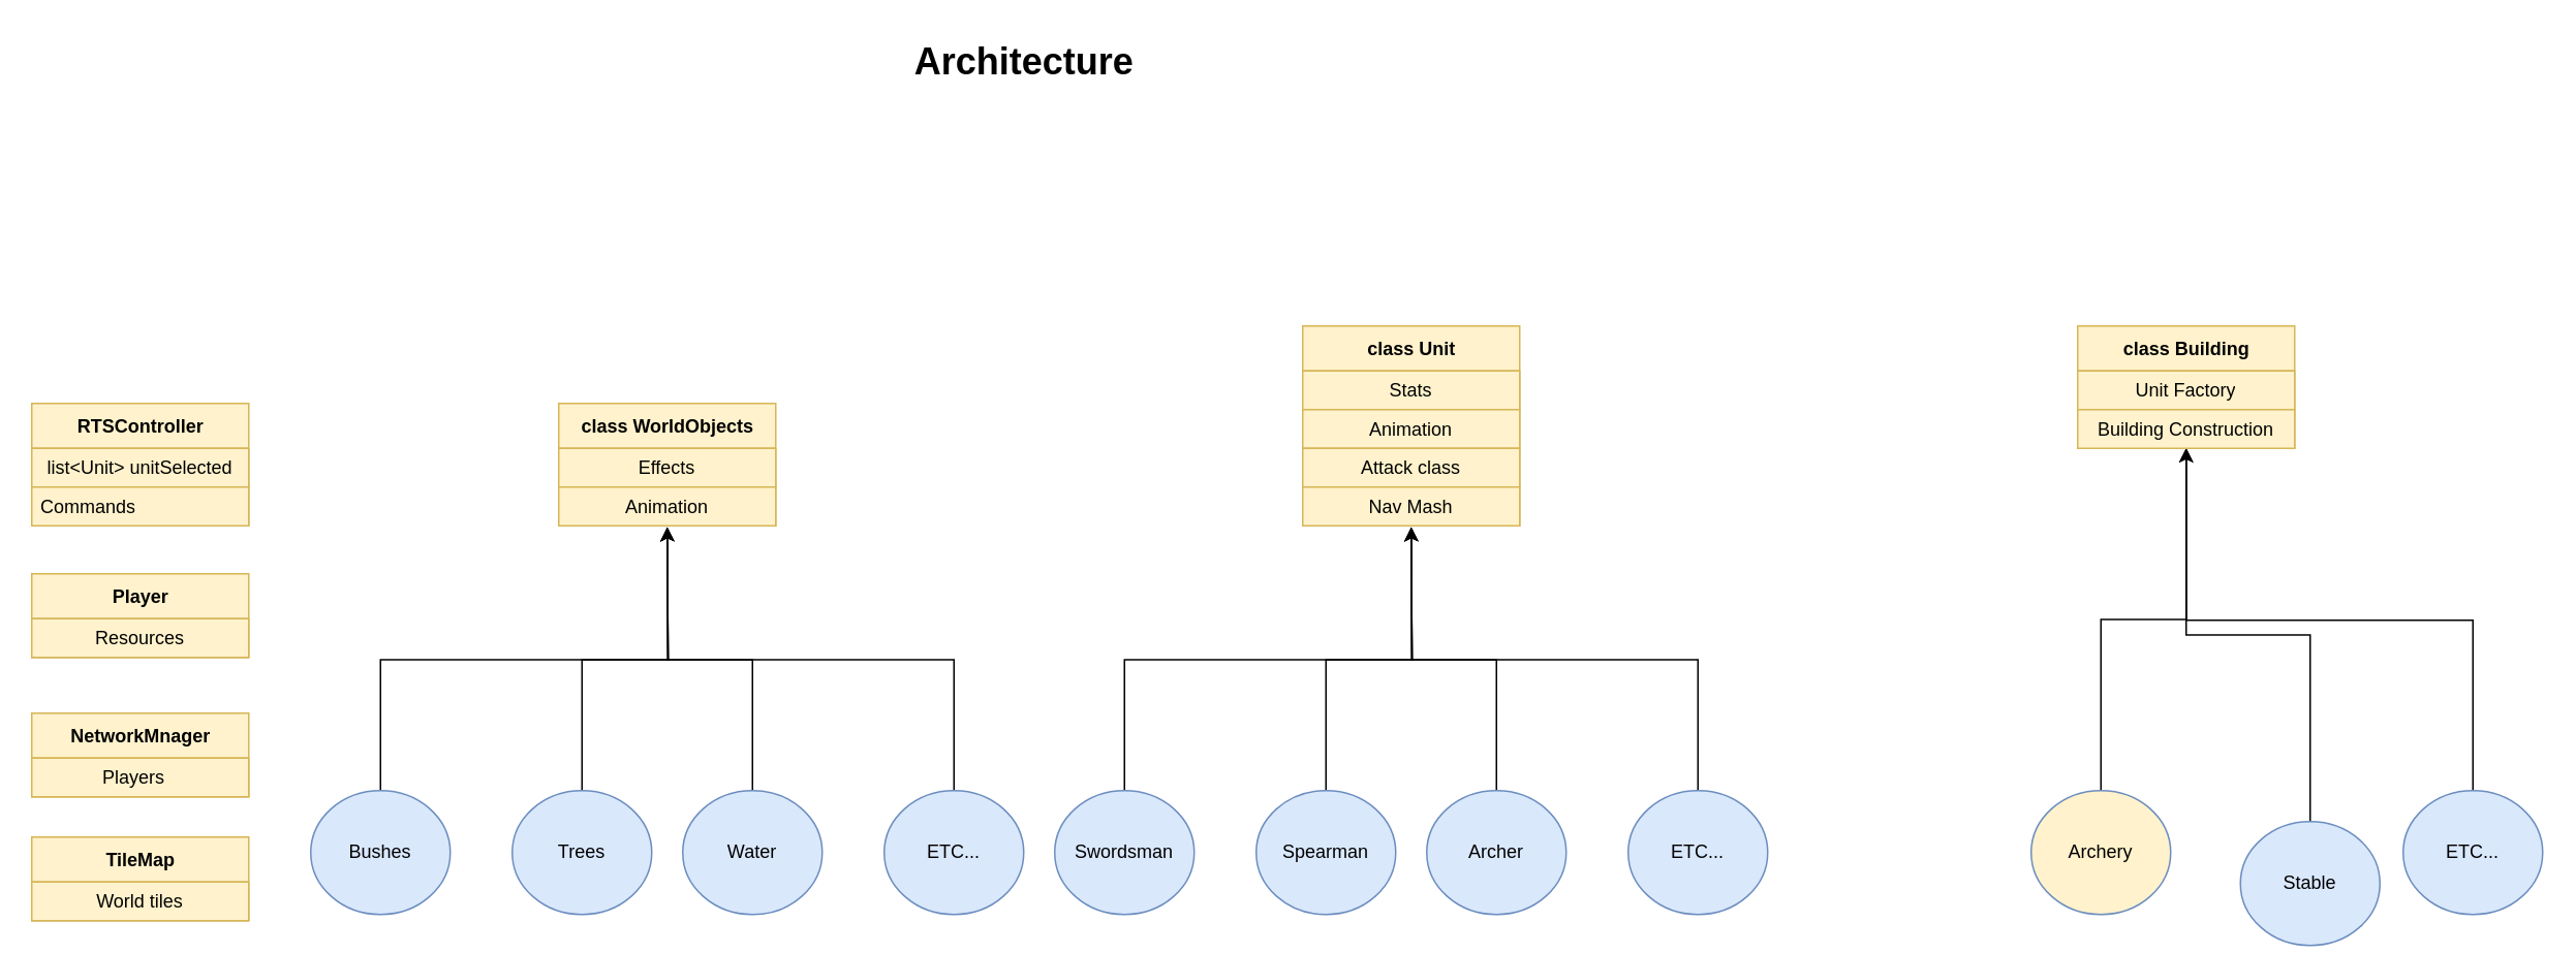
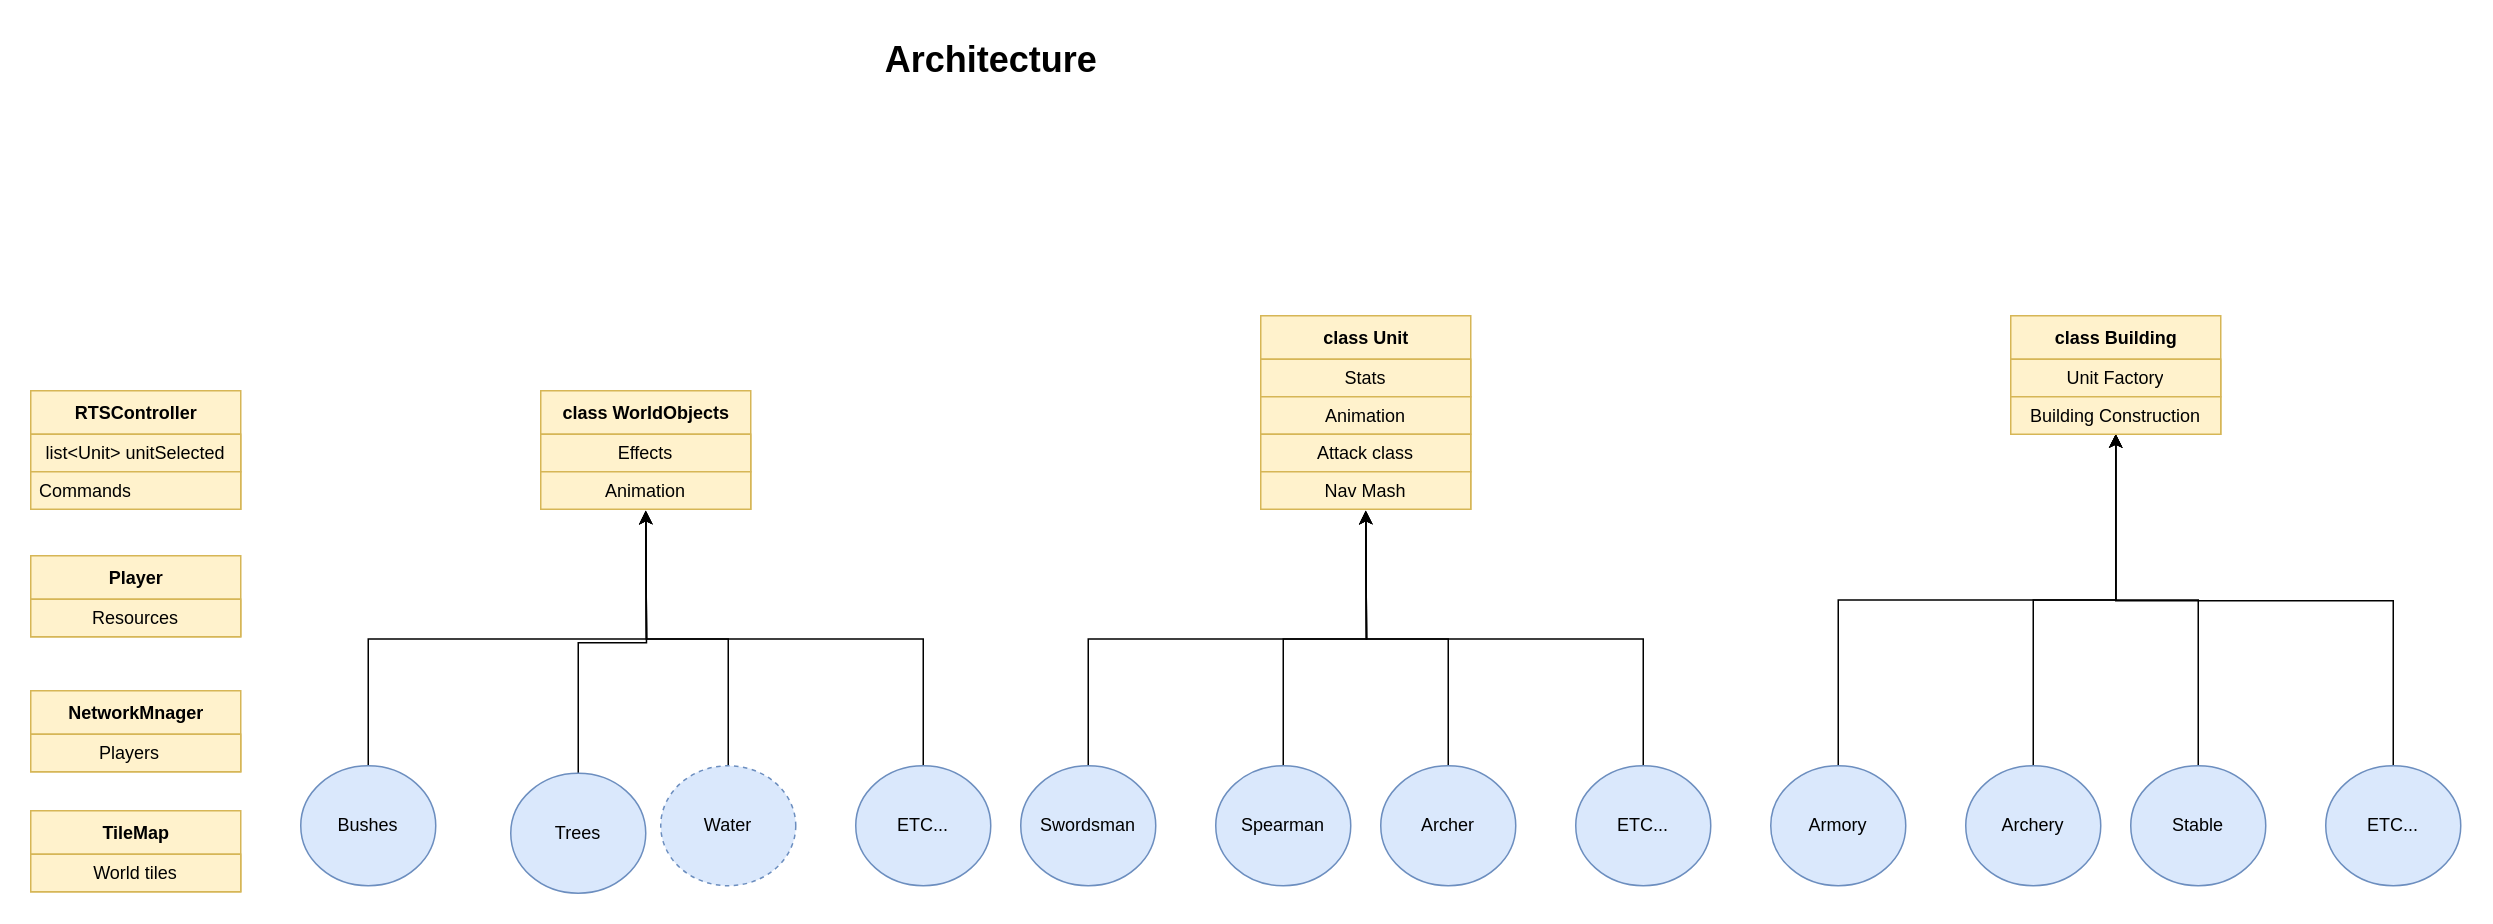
+ <mxCell id="12" style="edgeStyle=orthogonalEdgeStyle;rounded=0;orthogonalLoop=1;jettySize=auto;html=1;exitX=0.5;exitY=0;exitDx=0;exitDy=0;entryX=0.5;entryY=1;entryDx=0;entryDy=0;" edge="1" parent="1" source="13" target="23"><mxGeometry relative="1" as="geometry"><mxPoint x="1410" y="340" as="targetPoint" /></mxGeometry></mxCell>
- <mxCell id="37" value="Trees" style="ellipse;whiteSpace=wrap;html=1;fillColor=#dae8fc;strokeColor=#6c8ebf;" vertex="1" parent="1"><mxGeometry x="330" y="510" width="90" height="80" as="geometry" /></mxCell>
+ <mxCell id="37" value="Trees" style="ellipse;whiteSpace=wrap;html=1;fillColor=#dae8fc;strokeColor=#6c8ebf;" vertex="1" parent="1"><mxGeometry x="340" y="515" width="90" height="80" as="geometry" /></mxCell>
- <mxCell id="33" value="Water" style="ellipse;whiteSpace=wrap;html=1;fillColor=#dae8fc;strokeColor=#6c8ebf;" vertex="1" parent="1"><mxGeometry x="440" y="510" width="90" height="80" as="geometry" /></mxCell>
+ <mxCell id="33" value="Water" style="ellipse;whiteSpace=wrap;html=1;fillColor=#dae8fc;strokeColor=#6c8ebf;dashed=1;" vertex="1" parent="1"><mxGeometry x="440" y="510" width="90" height="80" as="geometry" /></mxCell>
+ <mxCell id="13" value="Armory" style="ellipse;whiteSpace=wrap;html=1;fillColor=#dae8fc;strokeColor=#6c8ebf;" vertex="1" parent="1"><mxGeometry x="1180" y="510" width="90" height="80" as="geometry" /></mxCell>
- <mxCell id="15" value="Archery" style="ellipse;whiteSpace=wrap;html=1;fillColor=#fff2cc;strokeColor=#6c8ebf;" vertex="1" parent="1"><mxGeometry x="1310" y="510" width="90" height="80" as="geometry" /></mxCell>
+ <mxCell id="15" value="Archery" style="ellipse;whiteSpace=wrap;html=1;fillColor=#dae8fc;strokeColor=#6c8ebf;" vertex="1" parent="1"><mxGeometry x="1310" y="510" width="90" height="80" as="geometry" /></mxCell>
- <mxCell id="11" value="Stable" style="ellipse;whiteSpace=wrap;html=1;fillColor=#dae8fc;strokeColor=#6c8ebf;" vertex="1" parent="1"><mxGeometry x="1445" y="530" width="90" height="80" as="geometry" /></mxCell>
+ <mxCell id="11" value="Stable" style="ellipse;whiteSpace=wrap;html=1;fillColor=#dae8fc;strokeColor=#6c8ebf;" vertex="1" parent="1"><mxGeometry x="1420" y="510" width="90" height="80" as="geometry" /></mxCell>
